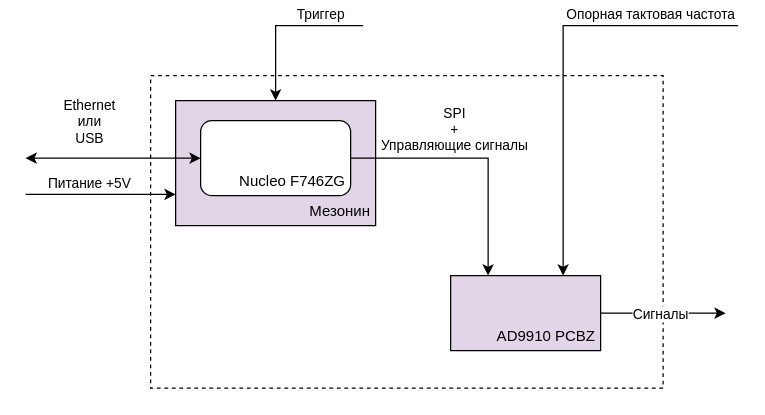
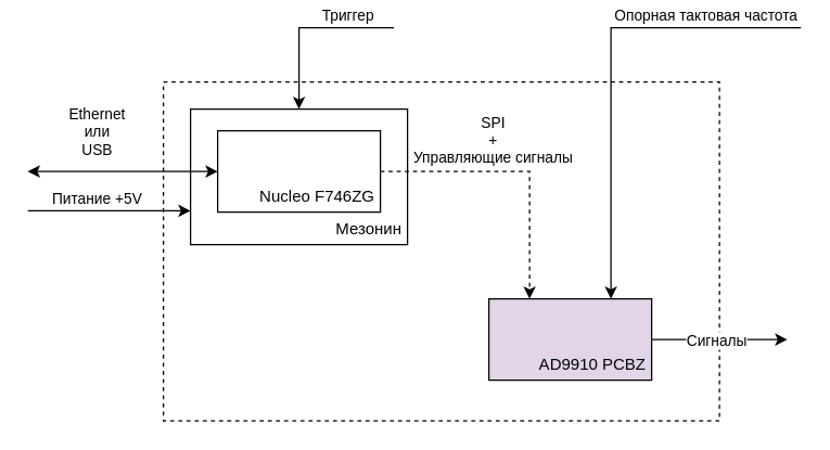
- <mxCell id="17" value="Nucleo F746ZG" style="whiteSpace=wrap;html=1;align=right;verticalAlign=bottom;spacing=4;rounded=1;" parent="1" vertex="1"><mxGeometry x="160" y="96" width="120" height="60" as="geometry" /></mxCell>
+ <mxCell id="17" value="Nucleo F746ZG" style="rounded=0;whiteSpace=wrap;html=1;align=right;verticalAlign=bottom;spacing=4;" parent="1" vertex="1"><mxGeometry x="160" y="96" width="120" height="60" as="geometry" /></mxCell>
- <mxCell id="13" style="edgeStyle=orthogonalEdgeStyle;rounded=0;orthogonalLoop=1;jettySize=auto;html=1;entryX=0.25;entryY=0;entryDx=0;entryDy=0;" parent="1" source="17" target="7" edge="1"><mxGeometry relative="1" as="geometry" /></mxCell>
+ <mxCell id="13" style="edgeStyle=orthogonalEdgeStyle;rounded=0;orthogonalLoop=1;jettySize=auto;html=1;entryX=0.25;entryY=0;entryDx=0;entryDy=0;dashed=1;" parent="1" source="17" target="7" edge="1"><mxGeometry relative="1" as="geometry" /></mxCell>
- <mxCell id="12" value="Мезонин" style="rounded=0;whiteSpace=wrap;html=1;align=right;verticalAlign=bottom;spacing=4;fillColor=#e1d5e7;" parent="1" vertex="1"><mxGeometry x="140" y="80" width="160" height="100" as="geometry" /></mxCell>
+ <mxCell id="12" value="Мезонин" style="rounded=0;whiteSpace=wrap;html=1;align=right;verticalAlign=bottom;spacing=4;" parent="1" vertex="1"><mxGeometry x="140" y="80" width="160" height="100" as="geometry" /></mxCell>
